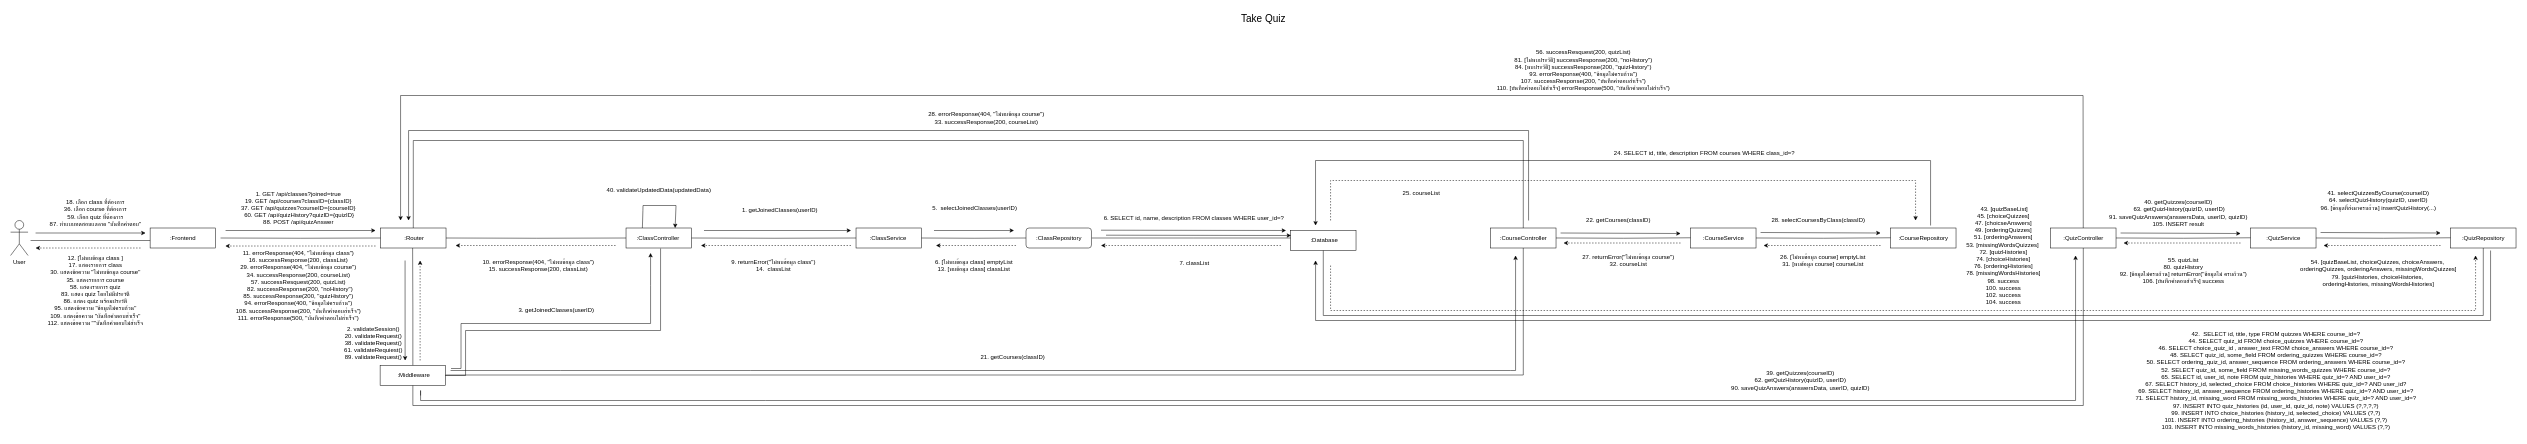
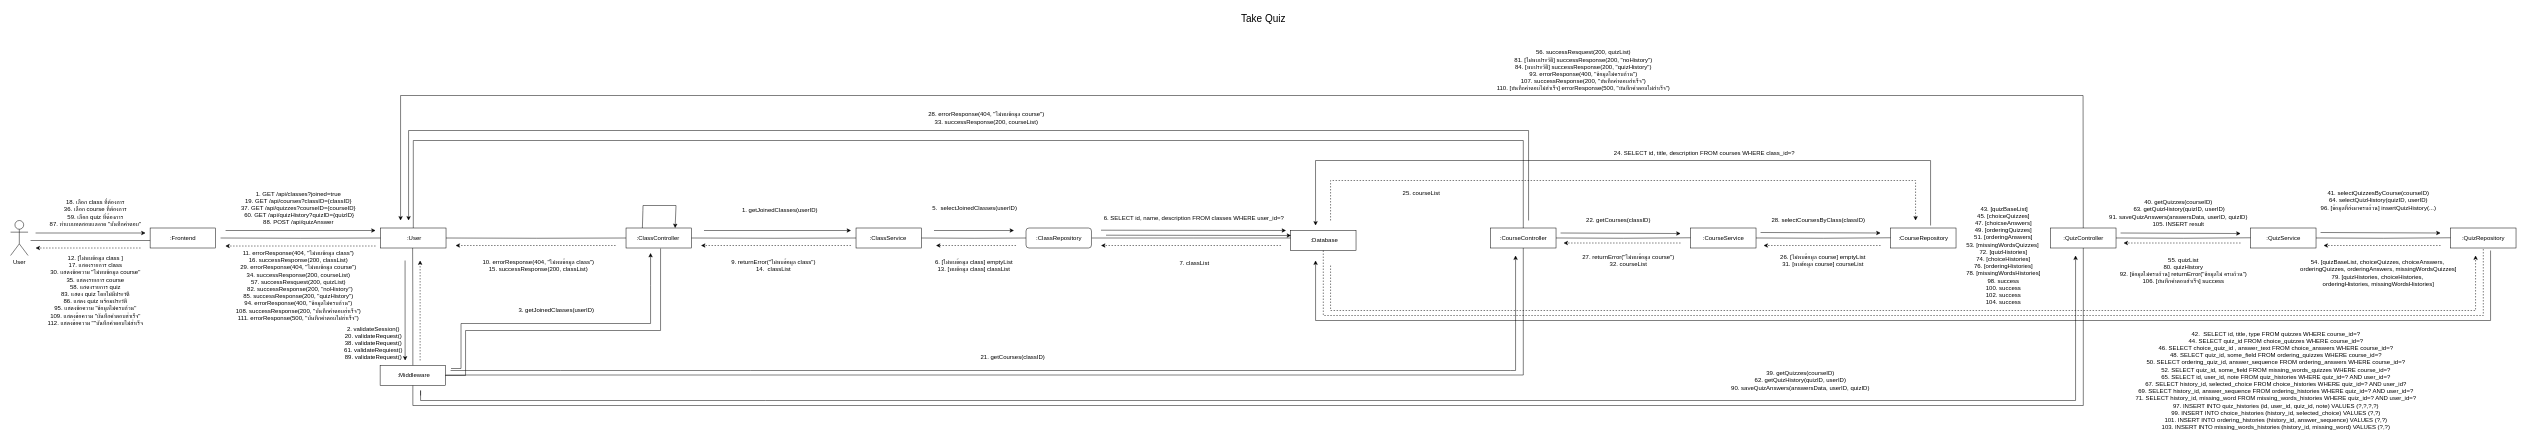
- <mxCell id="37" value="40. validateUpdatedData(updatedData)" style="text;html=1;align=center;verticalAlign=middle;resizable=0;points=[];autosize=1;strokeColor=none;fillColor=none;" vertex="1" parent="1"><mxGeometry x="1202.01" y="365" width="230" height="30" as="geometry" /></mxCell>
- <mxCell id="7" value="&amp;nbsp;:Router" style="rounded=0;whiteSpace=wrap;html=1;" vertex="1" parent="1"><mxGeometry x="760.64" y="455" width="130.91" height="40" as="geometry" /></mxCell>
+ <mxCell id="7" value="&amp;nbsp;:User" style="rounded=0;whiteSpace=wrap;html=1;" vertex="1" parent="1"><mxGeometry x="760.64" y="455" width="130.91" height="40" as="geometry" /></mxCell>
- <mxCell id="91" style="edgeStyle=orthogonalEdgeStyle;rounded=0;orthogonalLoop=1;jettySize=auto;html=1;endArrow=none;startFill=0;exitX=0.5;exitY=1;exitDx=0;exitDy=0;entryX=0.5;entryY=1;entryDx=0;entryDy=0;" edge="1" parent="1" source="23" target="77"><mxGeometry relative="1" as="geometry"><mxPoint x="3855.64" y="465" as="targetPoint" /><mxPoint x="2655.64" y="470" as="sourcePoint" /><Array as="points"><mxPoint x="2646.64" y="630" /><mxPoint x="4965.64" y="630" /></Array></mxGeometry></mxCell>
+ <mxCell id="91" style="edgeStyle=orthogonalEdgeStyle;rounded=0;orthogonalLoop=1;jettySize=auto;html=1;endArrow=none;startFill=0;exitX=0.5;exitY=1;exitDx=0;exitDy=0;entryX=0.5;entryY=1;entryDx=0;entryDy=0;dashed=1;" edge="1" parent="1" source="23" target="77"><mxGeometry relative="1" as="geometry"><mxPoint x="3855.64" y="465" as="targetPoint" /><mxPoint x="2655.64" y="470" as="sourcePoint" /><Array as="points"><mxPoint x="2646.64" y="630" /><mxPoint x="4965.64" y="630" /></Array></mxGeometry></mxCell>
